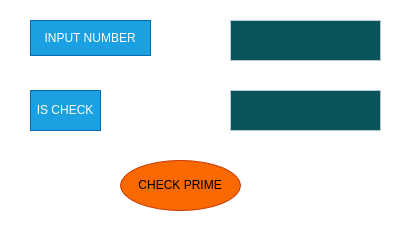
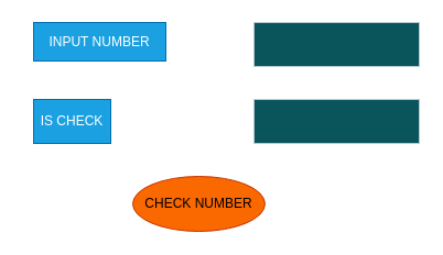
- <mxCell id="6" value="CHECK PRIME" style="ellipse;whiteSpace=wrap;html=1;labelBackgroundColor=none;fillColor=#fa6800;strokeColor=#C73500;fontColor=#000000;" parent="1" vertex="1"><mxGeometry x="120" y="160" width="120" height="50" as="geometry" /></mxCell>
+ <mxCell id="6" value="CHECK NUMBER" style="ellipse;whiteSpace=wrap;html=1;labelBackgroundColor=none;fillColor=#fa6800;strokeColor=#C73500;fontColor=#000000;" parent="1" vertex="1"><mxGeometry x="120" y="160" width="120" height="50" as="geometry" /></mxCell>
